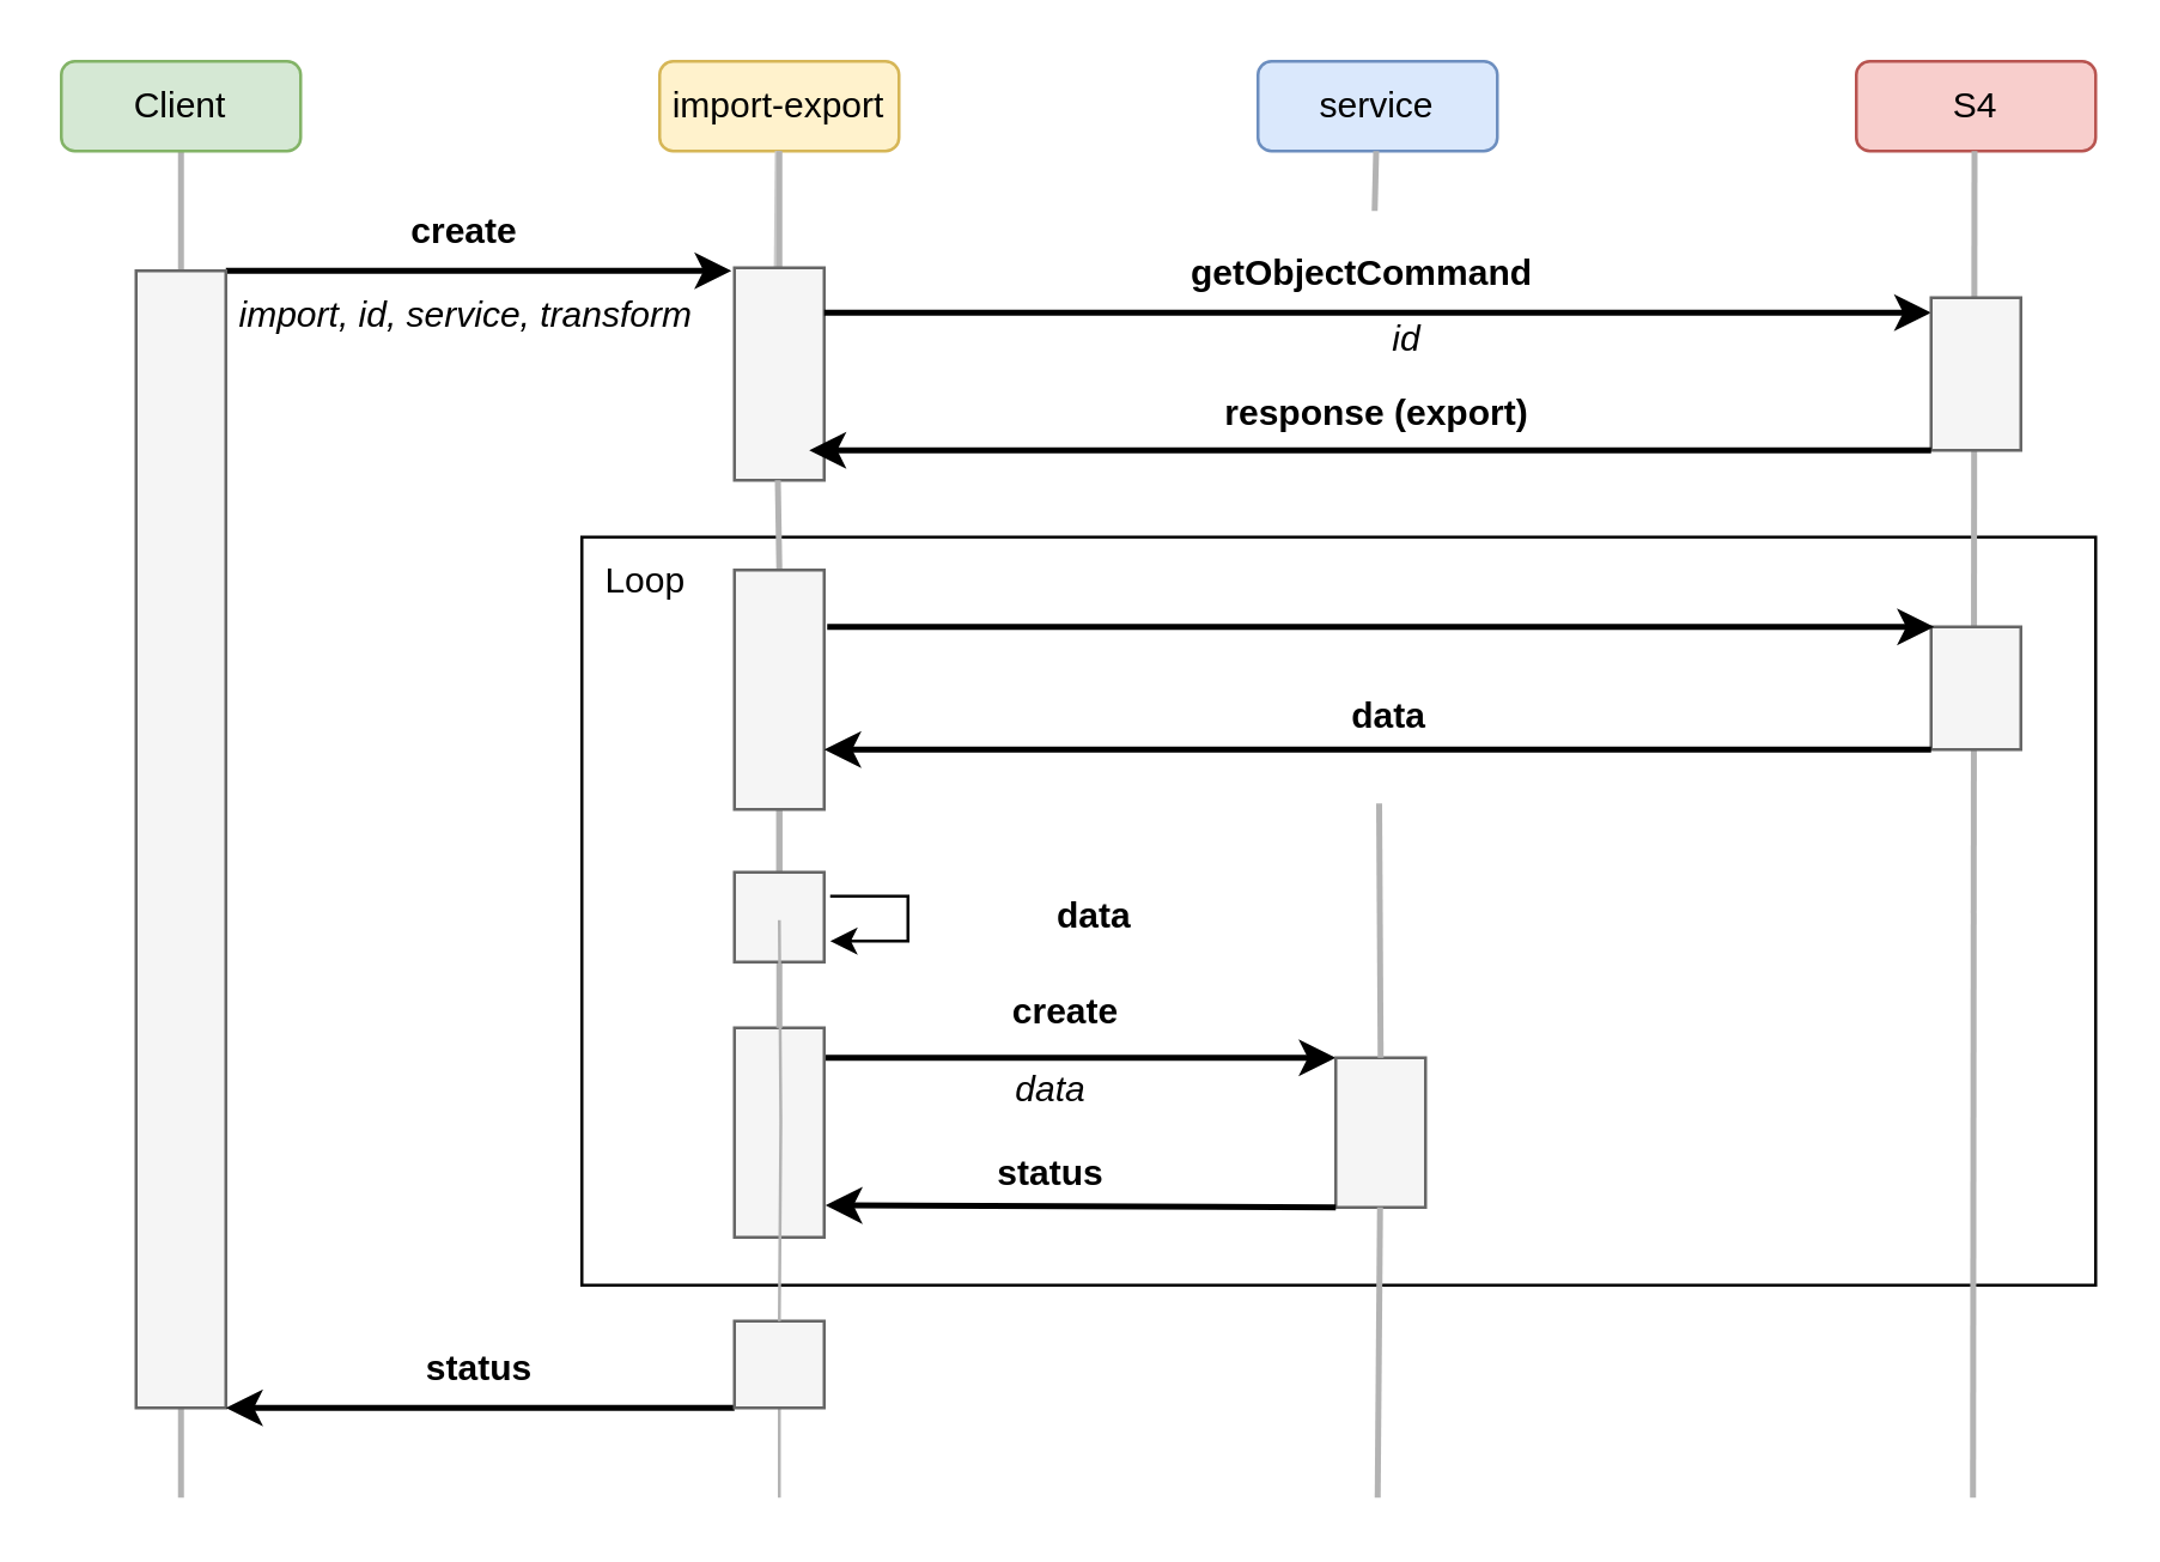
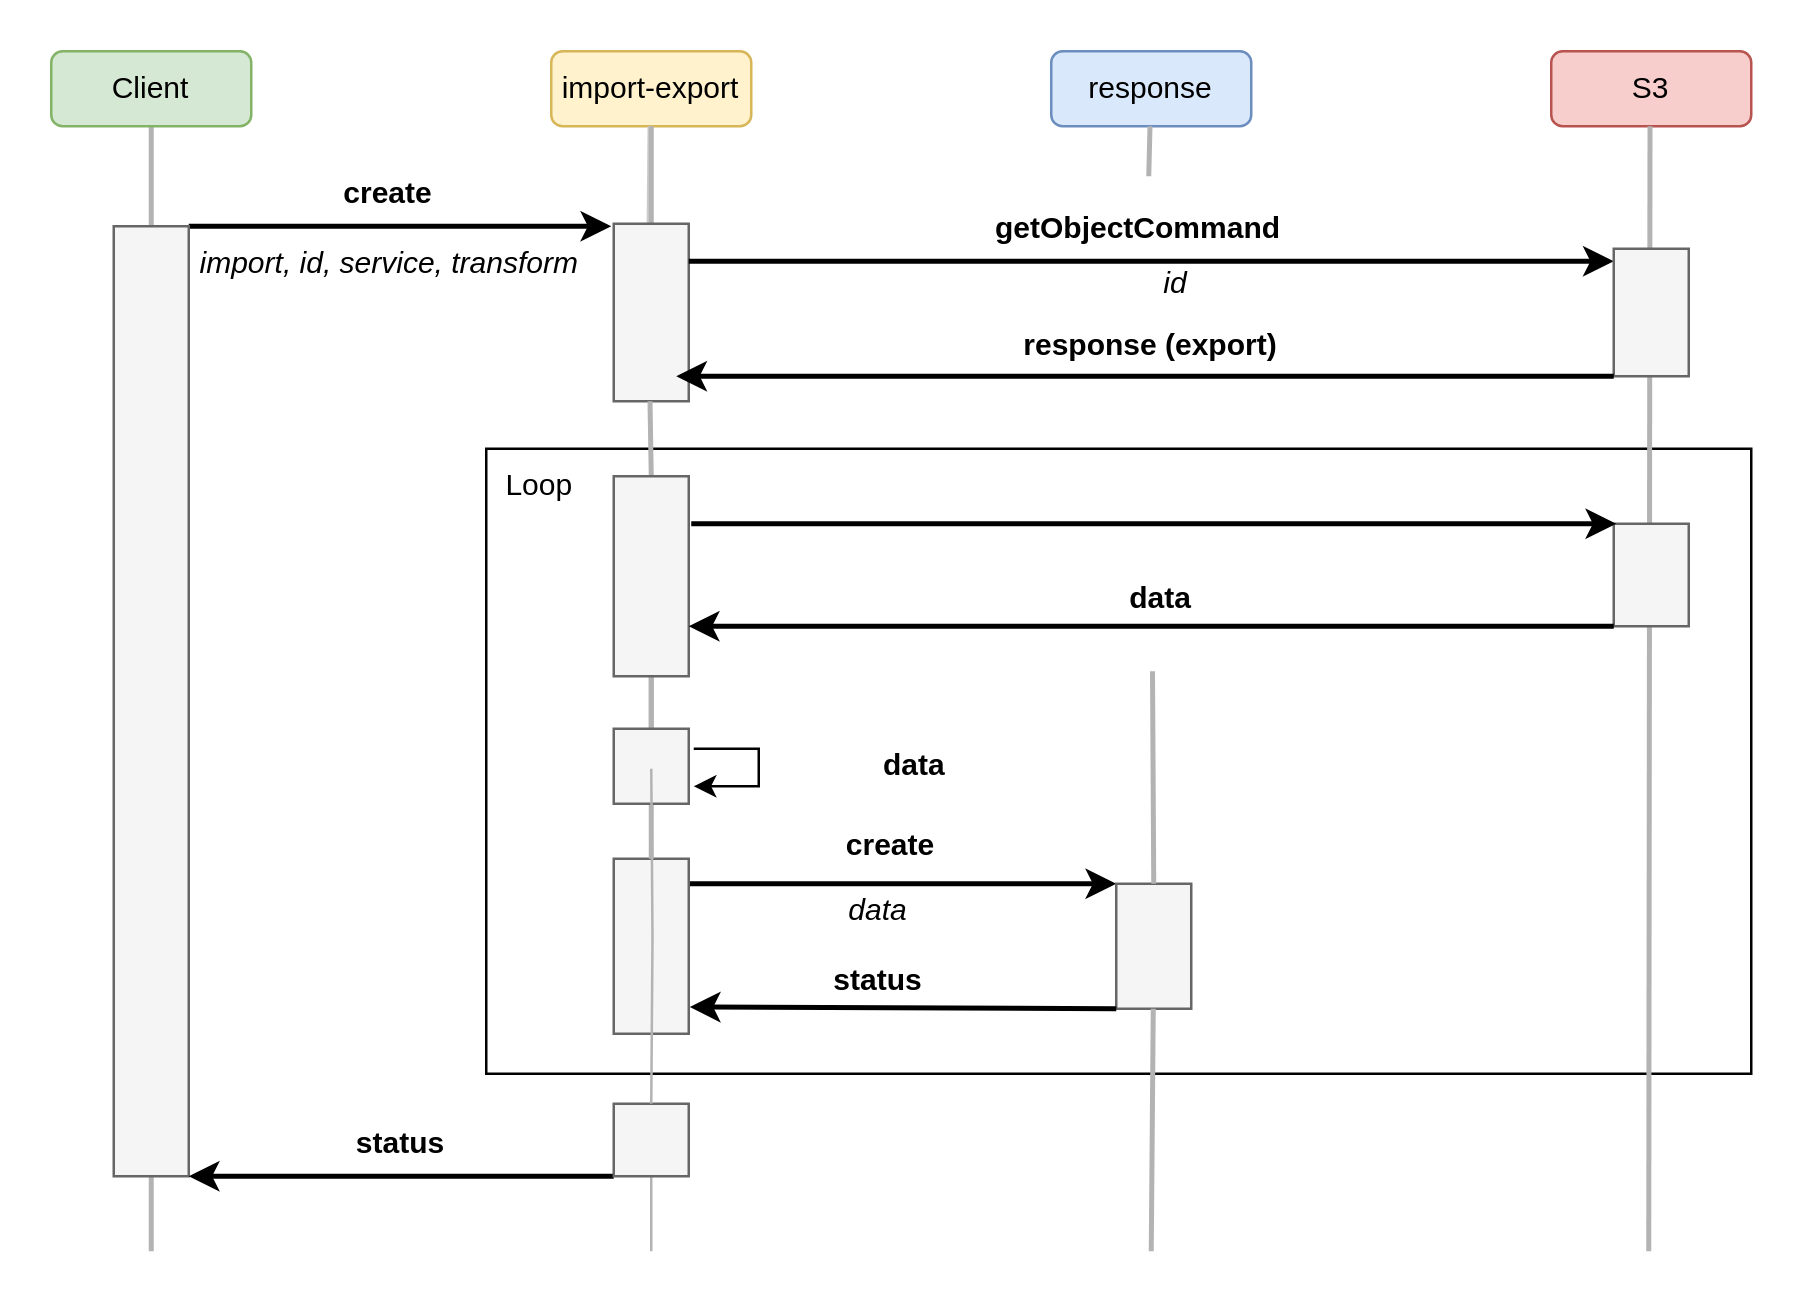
- <mxCell id="6" value="service" style="rounded=1;whiteSpace=wrap;html=1;fillColor=#dae8fc;strokeColor=#6c8ebf;" parent="1" vertex="1"><mxGeometry x="420" y="20" width="80" height="30" as="geometry" /></mxCell>
+ <mxCell id="6" value="response" style="rounded=1;whiteSpace=wrap;html=1;fillColor=#dae8fc;strokeColor=#6c8ebf;" parent="1" vertex="1"><mxGeometry x="420" y="20" width="80" height="30" as="geometry" /></mxCell>
- <mxCell id="13" value="S4" style="rounded=1;whiteSpace=wrap;html=1;fillColor=#f8cecc;strokeColor=#b85450;" parent="1" vertex="1"><mxGeometry x="620" y="20" width="80" height="30" as="geometry" /></mxCell>
+ <mxCell id="13" value="S3" style="rounded=1;whiteSpace=wrap;html=1;fillColor=#f8cecc;strokeColor=#b85450;" parent="1" vertex="1"><mxGeometry x="620" y="20" width="80" height="30" as="geometry" /></mxCell>
